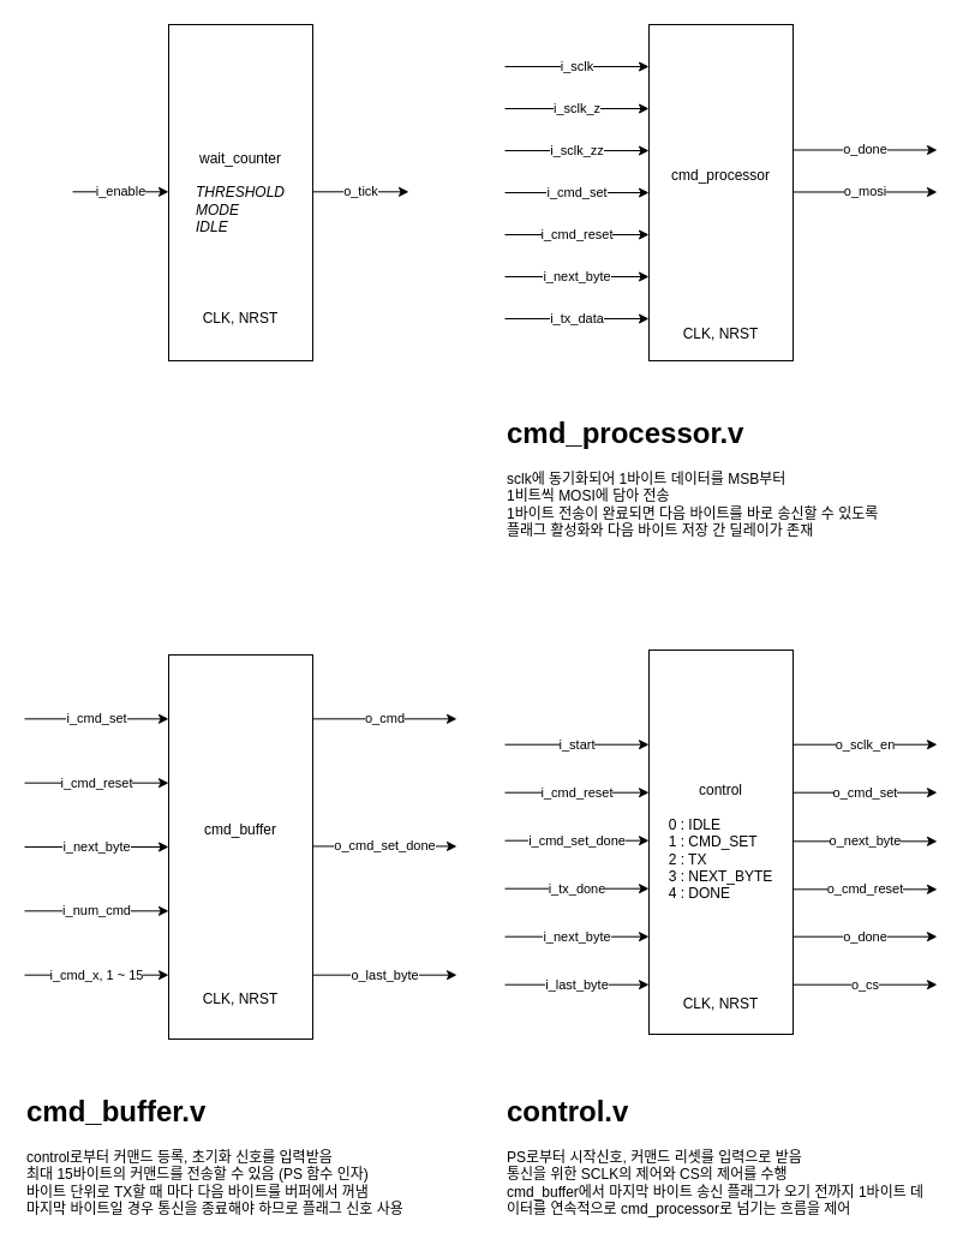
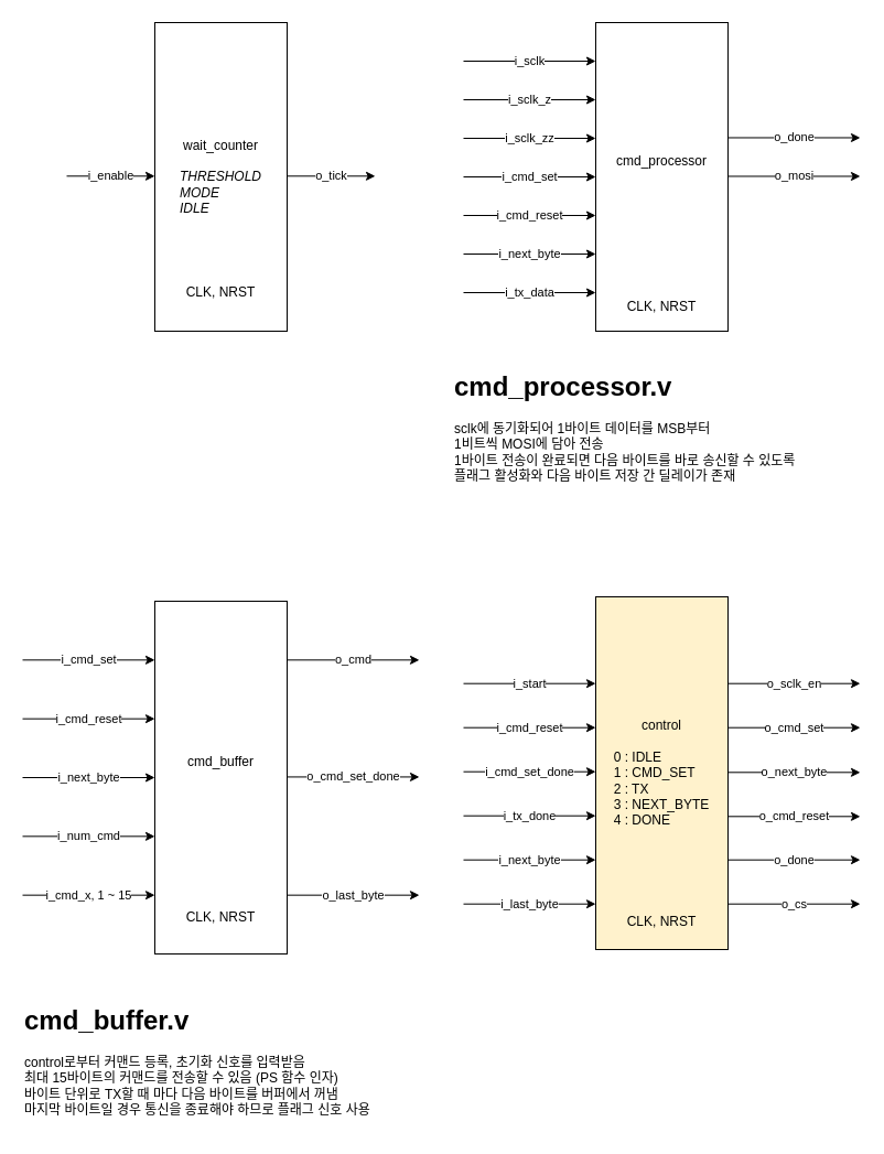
- <mxCell id="47" value="&lt;h1 style=&quot;margin-top: 0px;&quot;&gt;cmd_processor.v&lt;/h1&gt;&lt;div&gt;sclk에 동기화되어 1바이트 데이터를 MSB부터&lt;/div&gt;&lt;div&gt;1비트씩 MOSI에 담아 전송&lt;/div&gt;&lt;div&gt;1바이트 전송이 완료되면&amp;nbsp;&lt;span style=&quot;background-color: initial;&quot;&gt;다음 바이트를 바로 송신할 수 있도록&lt;/span&gt;&lt;/div&gt;&lt;div&gt;&lt;span style=&quot;background-color: initial;&quot;&gt;플래그 활성화와 다음 바이트 저장 간 딜레이가 존재&lt;/span&gt;&lt;/div&gt;" style="text;html=1;whiteSpace=wrap;overflow=hidden;rounded=0;" vertex="1" parent="1"><mxGeometry x="420" y="340" width="360" height="120" as="geometry" /></mxCell>
+ <mxCell id="47" value="&lt;h1 style=&quot;margin-top: 0px;&quot;&gt;cmd_processor.v&lt;/h1&gt;&lt;div&gt;sclk에 동기화되어 1바이트 데이터를 MSB부터&lt;/div&gt;&lt;div&gt;1비트씩 MOSI에 담아 전송&lt;/div&gt;&lt;div&gt;1바이트 전송이 완료되면&amp;nbsp;&lt;span style=&quot;background-color: initial;&quot;&gt;다음 바이트를 바로 송신할 수 있도록&lt;/span&gt;&lt;/div&gt;&lt;div&gt;&lt;span style=&quot;background-color: initial;&quot;&gt;플래그 활성화와 다음 바이트 저장 간 딜레이가 존재&lt;/span&gt;&lt;/div&gt;" style="text;html=1;whiteSpace=wrap;overflow=hidden;rounded=0;" vertex="1" parent="1"><mxGeometry x="410" y="330" width="360" height="120" as="geometry" /></mxCell>
- <mxCell id="4" value="&lt;div&gt;control&lt;/div&gt;&lt;div&gt;&lt;br&gt;&lt;/div&gt;&lt;div style=&quot;text-align: left;&quot;&gt;&lt;div&gt;0 : IDLE&lt;/div&gt;&lt;div&gt;1 : CMD_SET&lt;/div&gt;&lt;div&gt;2 : TX&lt;br&gt;3 : NEXT_BYTE&lt;/div&gt;&lt;div&gt;4 : DONE&lt;/div&gt;&lt;/div&gt;" style="rounded=0;whiteSpace=wrap;html=1;" vertex="1" parent="3"><mxGeometry x="120" width="120" height="320" as="geometry" /></mxCell>
+ <mxCell id="4" value="&lt;div&gt;control&lt;/div&gt;&lt;div&gt;&lt;br&gt;&lt;/div&gt;&lt;div style=&quot;text-align: left;&quot;&gt;&lt;div&gt;0 : IDLE&lt;/div&gt;&lt;div&gt;1 : CMD_SET&lt;/div&gt;&lt;div&gt;2 : TX&lt;br&gt;3 : NEXT_BYTE&lt;/div&gt;&lt;div&gt;4 : DONE&lt;/div&gt;&lt;/div&gt;" style="rounded=0;whiteSpace=wrap;html=1;fillColor=#fff2cc;" vertex="1" parent="3"><mxGeometry x="120" width="120" height="320" as="geometry" /></mxCell>
- <mxCell id="46" value="&lt;h1 style=&quot;margin-top: 0px;&quot;&gt;control.v&lt;/h1&gt;&lt;div&gt;PS로부터 시작신호, 커맨드 리셋를 입력으로 받음&lt;/div&gt;&lt;div&gt;통신을 위한 SCLK의 제어와 CS의 제어를 수행&lt;/div&gt;&lt;div&gt;cmd_buffer에서 마지막 바이트 송신 플래그가 오기 전까지 1바이트 데이터를 연속적으로 cmd_processor로 넘기는 흐름을 제어&lt;/div&gt;" style="text;html=1;whiteSpace=wrap;overflow=hidden;rounded=0;" vertex="1" parent="1"><mxGeometry x="420" y="905" width="360" height="120" as="geometry" /></mxCell>
